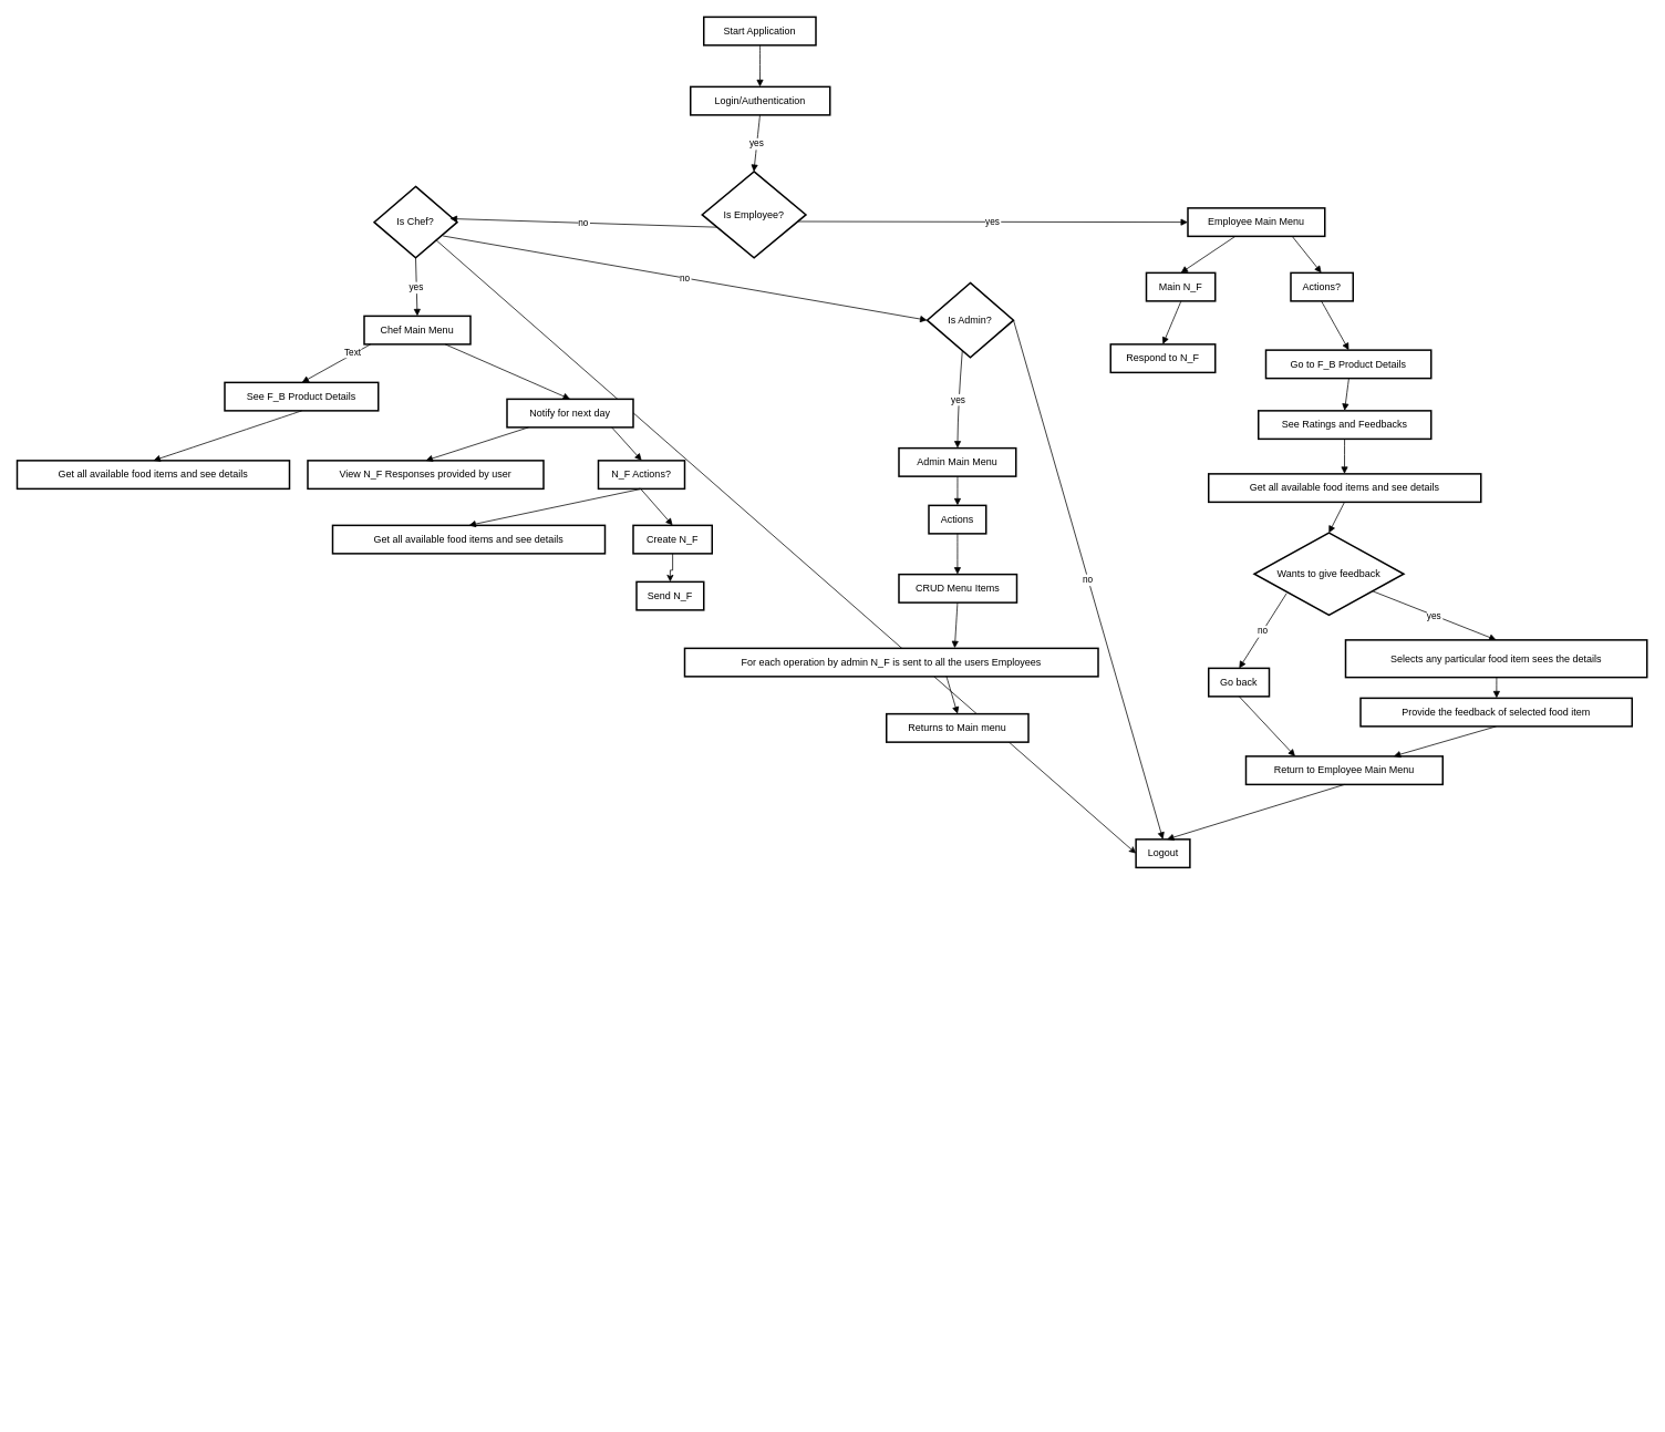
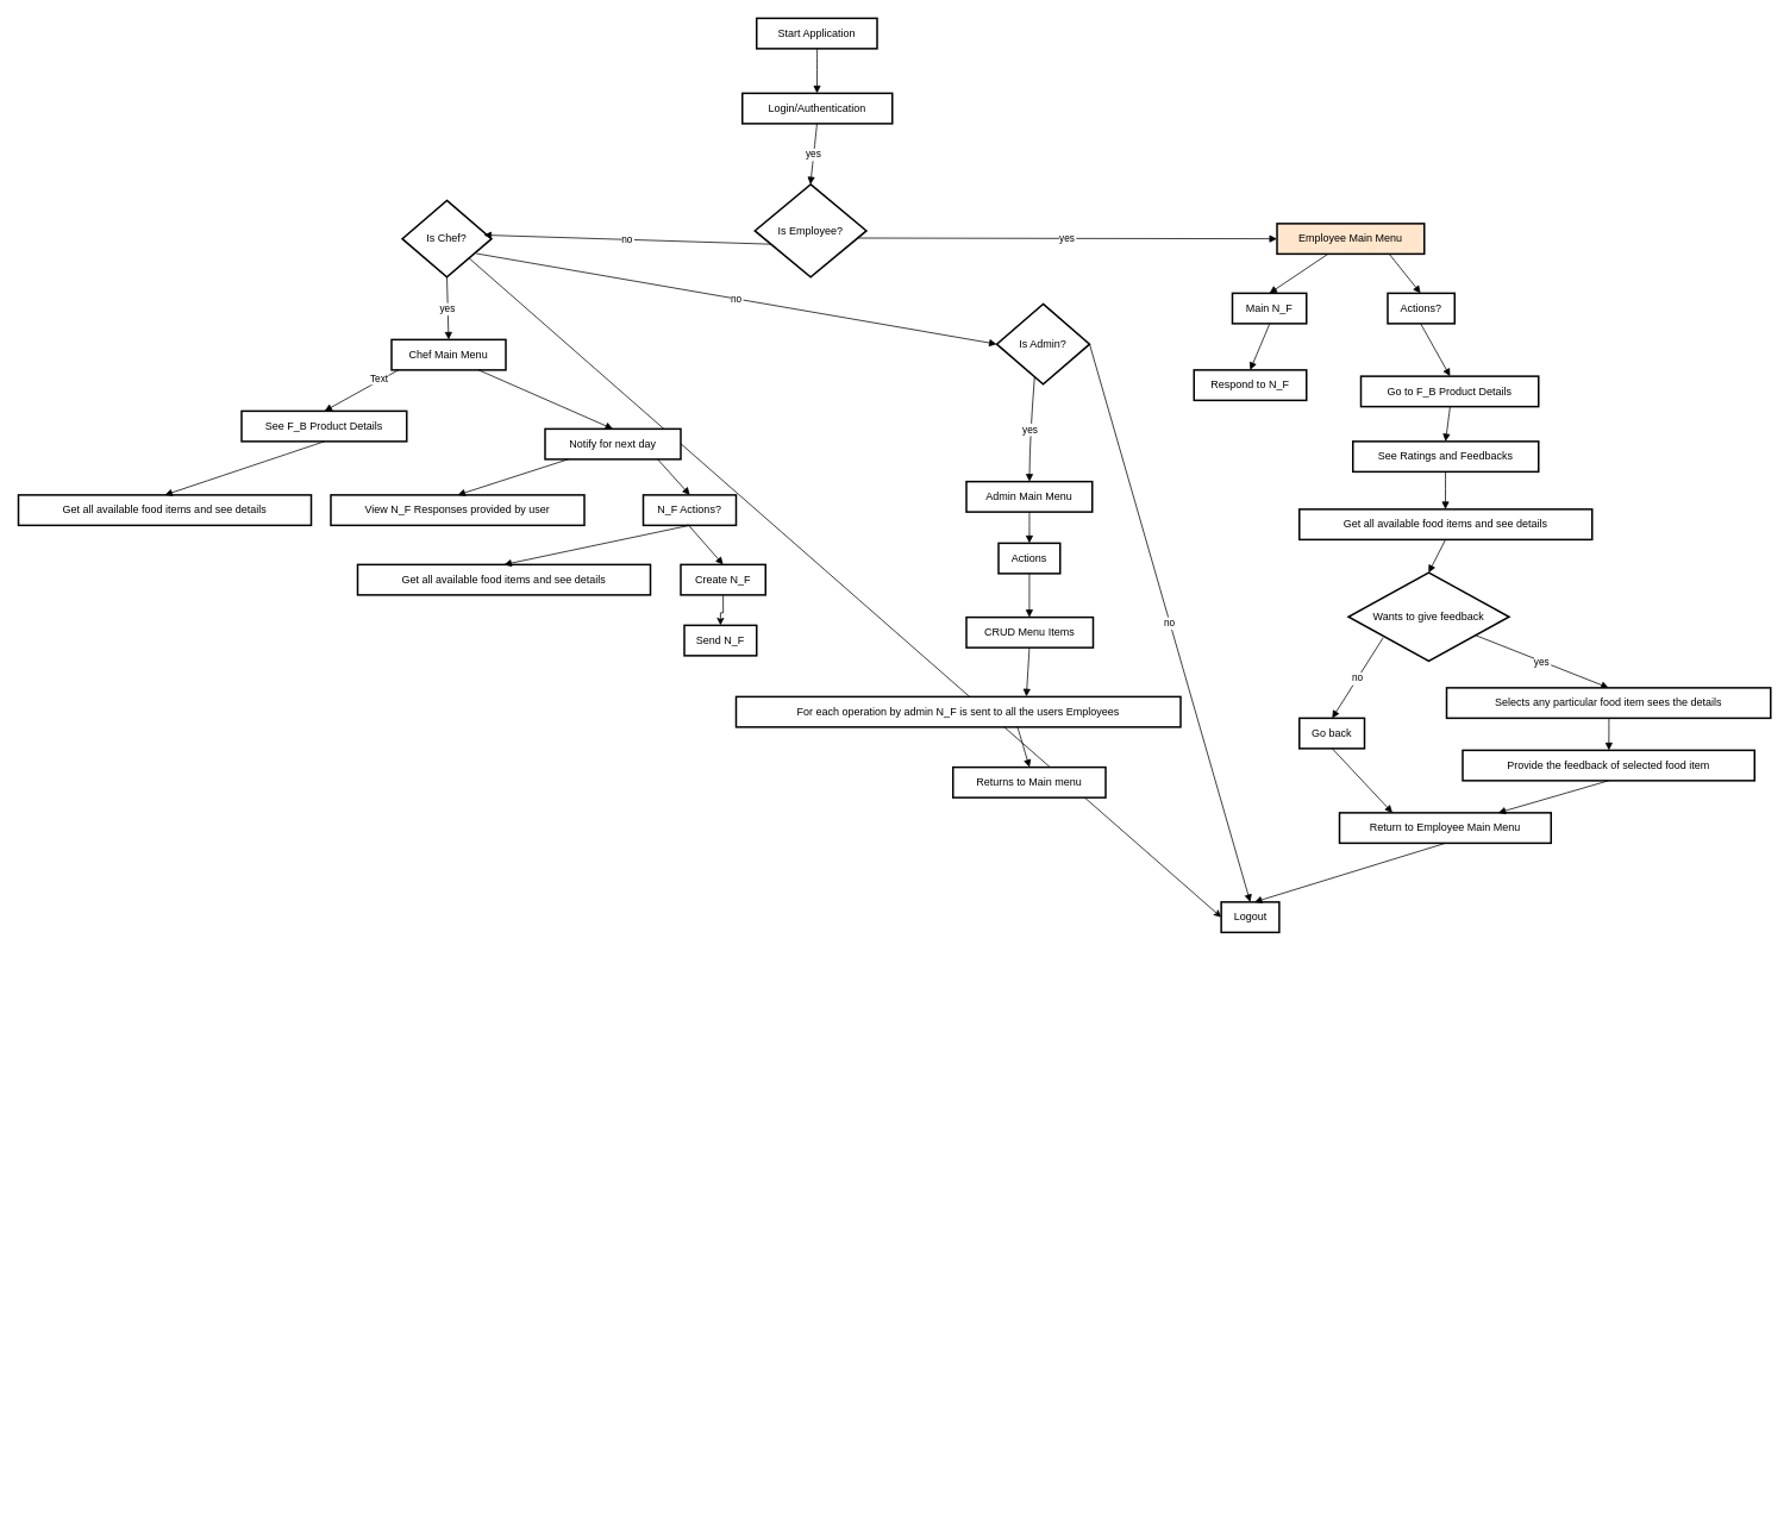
- <mxCell id="5" value="Employee Main Menu" style="whiteSpace=wrap;strokeWidth=2;" vertex="1" parent="1"><mxGeometry x="1430" y="250" width="165" height="34" as="geometry" /></mxCell>
+ <mxCell id="5" value="Employee Main Menu" style="whiteSpace=wrap;strokeWidth=2;fillColor=#ffe6cc;" vertex="1" parent="1"><mxGeometry x="1430" y="250" width="165" height="34" as="geometry" /></mxCell>
- <mxCell id="67" value="Selects any particular food item sees the details" style="whiteSpace=wrap;strokeWidth=2;" vertex="1" parent="1"><mxGeometry x="1620" y="770" width="363" height="45" as="geometry" /></mxCell>
+ <mxCell id="67" value="Selects any particular food item sees the details" style="whiteSpace=wrap;strokeWidth=2;" vertex="1" parent="1"><mxGeometry x="1620" y="770" width="363" height="34" as="geometry" /></mxCell>
